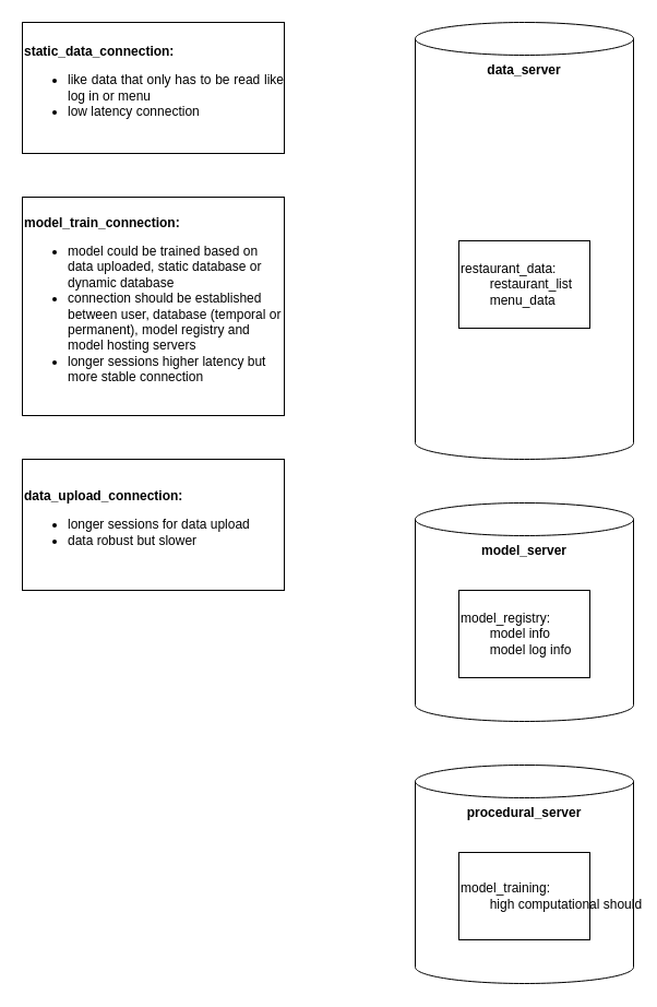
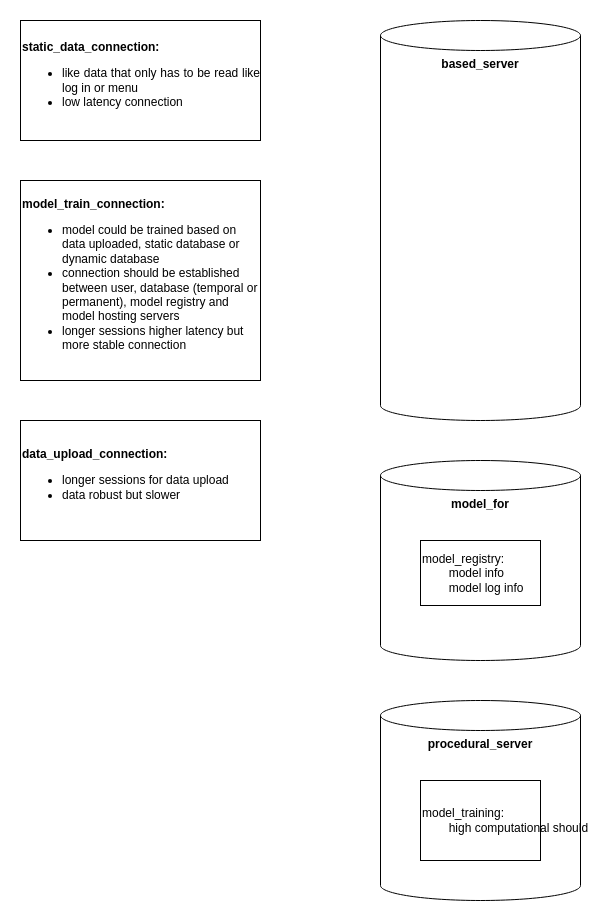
- <mxCell id="5" value="&lt;b&gt;data_server&lt;/b&gt;" style="shape=cylinder3;whiteSpace=wrap;html=1;boundedLbl=1;backgroundOutline=1;size=15;align=center;verticalAlign=top;" parent="1" vertex="1"><mxGeometry x="380" y="20" width="200" height="400" as="geometry" /></mxCell>
+ <mxCell id="5" value="&lt;b&gt;based_server&lt;/b&gt;" style="shape=cylinder3;whiteSpace=wrap;html=1;boundedLbl=1;backgroundOutline=1;size=15;align=center;verticalAlign=top;" parent="1" vertex="1"><mxGeometry x="380" y="20" width="200" height="400" as="geometry" /></mxCell>
- <mxCell id="6" value="&lt;div&gt;restaurant_data:&lt;/div&gt;&lt;div&gt;&lt;span style=&quot;white-space: pre;&quot;&gt;&#09;&lt;/span&gt;restaurant_list&lt;/div&gt;&lt;div&gt;&lt;span style=&quot;white-space: pre;&quot;&gt;&#09;&lt;/span&gt;menu_data&lt;/div&gt;" style="rounded=0;whiteSpace=wrap;html=1;strokeColor=default;align=left;verticalAlign=middle;fontFamily=Helvetica;fontSize=12;fontColor=default;fillColor=default;" parent="1" vertex="1"><mxGeometry x="420" y="220" width="120" height="80" as="geometry" /></mxCell>
- <mxCell id="7" value="&lt;b&gt;model_server&lt;/b&gt;" style="shape=cylinder3;whiteSpace=wrap;html=1;boundedLbl=1;backgroundOutline=1;size=15;align=center;verticalAlign=top;" parent="1" vertex="1"><mxGeometry x="380" y="460" width="200" height="200" as="geometry" /></mxCell>
+ <mxCell id="7" value="&lt;b&gt;model_for&lt;/b&gt;" style="shape=cylinder3;whiteSpace=wrap;html=1;boundedLbl=1;backgroundOutline=1;size=15;align=center;verticalAlign=top;" parent="1" vertex="1"><mxGeometry x="380" y="460" width="200" height="200" as="geometry" /></mxCell>
- <mxCell id="8" value="&lt;div align=&quot;left&quot;&gt;model_registry:&lt;/div&gt;&lt;span style=&quot;white-space: pre;&quot;&gt;&#09;&lt;/span&gt;model info&lt;div align=&quot;left&quot;&gt;&lt;span style=&quot;white-space: pre;&quot;&gt;&#09;model log info&lt;/span&gt;&lt;/div&gt;" style="rounded=0;whiteSpace=wrap;html=1;align=left;" parent="1" vertex="1"><mxGeometry x="420" y="540" width="120" height="80" as="geometry" /></mxCell>
+ <mxCell id="8" value="&lt;div align=&quot;left&quot;&gt;model_registry:&lt;/div&gt;&lt;span style=&quot;white-space: pre;&quot;&gt;&#09;&lt;/span&gt;model info&lt;div align=&quot;left&quot;&gt;&lt;span style=&quot;white-space: pre;&quot;&gt;&#09;model log info&lt;/span&gt;&lt;/div&gt;" style="rounded=0;whiteSpace=wrap;html=1;align=left;" parent="1" vertex="1"><mxGeometry x="420" y="540" width="120" height="65" as="geometry" /></mxCell>
